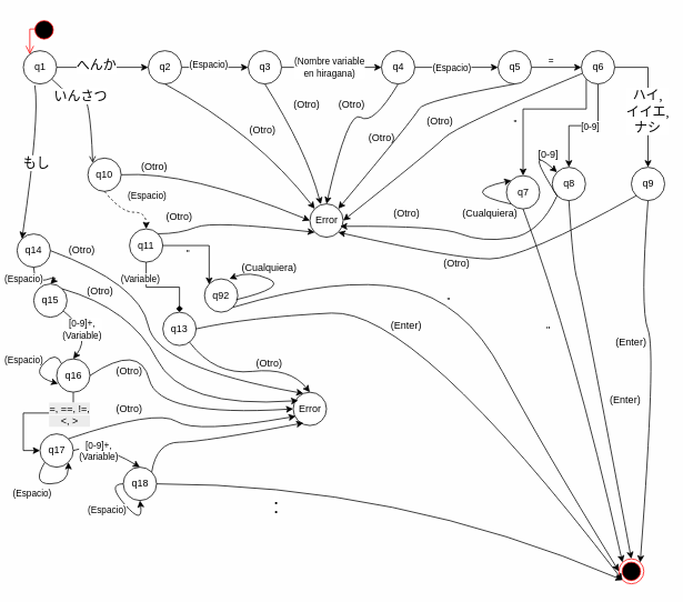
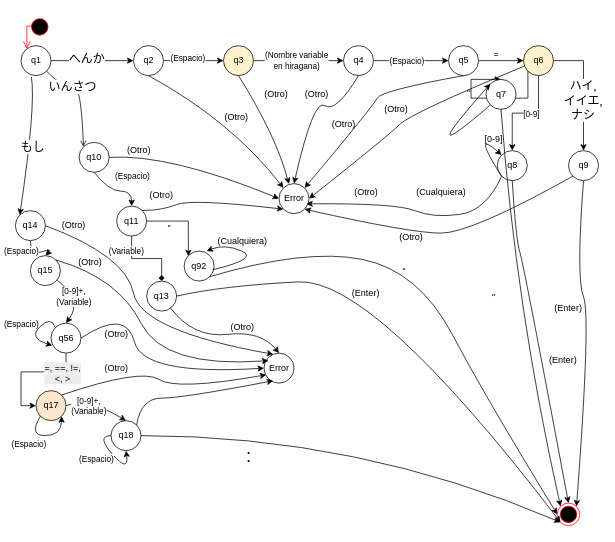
- <mxCell id="10" value="q3" style="ellipse;whiteSpace=wrap;html=1;aspect=fixed;" parent="1" vertex="1"><mxGeometry x="297.5" y="60" width="40" height="40" as="geometry" /></mxCell>
+ <mxCell id="10" value="q3" style="ellipse;whiteSpace=wrap;html=1;aspect=fixed;fillColor=#fff2cc;" parent="1" vertex="1"><mxGeometry x="297.5" y="60" width="40" height="40" as="geometry" /></mxCell>
- <mxCell id="23" value="q6" style="ellipse;whiteSpace=wrap;html=1;aspect=fixed;" parent="1" vertex="1"><mxGeometry x="697.5" y="60" width="40" height="40" as="geometry" /></mxCell>
+ <mxCell id="23" value="q6" style="ellipse;whiteSpace=wrap;html=1;aspect=fixed;fillColor=#fff2cc;" parent="1" vertex="1"><mxGeometry x="697.5" y="60" width="40" height="40" as="geometry" /></mxCell>
- <mxCell id="25" value="q7" style="ellipse;whiteSpace=wrap;html=1;aspect=fixed;" parent="1" vertex="1"><mxGeometry x="607.5" y="210" width="40" height="40" as="geometry" /></mxCell>
+ <mxCell id="25" value="q7" style="ellipse;whiteSpace=wrap;html=1;aspect=fixed;" parent="1" vertex="1"><mxGeometry x="647.5" y="105" width="40" height="40" as="geometry" /></mxCell>
- <mxCell id="61" value="" style="curved=1;endArrow=classic;html=1;rounded=0;entryX=0.5;entryY=0;entryDx=0;entryDy=0;exitX=0.5;exitY=1;exitDx=0;exitDy=0;dashed=1;" parent="1" source="55" target="60" edge="1"><mxGeometry width="50" height="50" relative="1" as="geometry"><mxPoint x="95" y="338.94" as="sourcePoint" /><mxPoint x="145" y="288.94" as="targetPoint" /><Array as="points"><mxPoint x="145" y="253.94" /><mxPoint x="175" y="253.94" /></Array></mxGeometry></mxCell>
+ <mxCell id="61" value="" style="curved=1;endArrow=classic;html=1;rounded=0;entryX=0.5;entryY=0;entryDx=0;entryDy=0;exitX=0.5;exitY=1;exitDx=0;exitDy=0;" parent="1" source="55" target="60" edge="1"><mxGeometry width="50" height="50" relative="1" as="geometry"><mxPoint x="95" y="338.94" as="sourcePoint" /><mxPoint x="145" y="288.94" as="targetPoint" /><Array as="points"><mxPoint x="145" y="253.94" /><mxPoint x="175" y="253.94" /></Array></mxGeometry></mxCell>
- <mxCell id="86" value="q16" style="ellipse;whiteSpace=wrap;html=1;aspect=fixed;" parent="1" vertex="1"><mxGeometry x="67.5" y="430" width="40" height="40" as="geometry" /></mxCell>
+ <mxCell id="86" value="q56" style="ellipse;whiteSpace=wrap;html=1;aspect=fixed;" parent="1" vertex="1"><mxGeometry x="67.5" y="430" width="40" height="40" as="geometry" /></mxCell>
- <mxCell id="89" value="q17" style="ellipse;whiteSpace=wrap;html=1;aspect=fixed;" parent="1" vertex="1"><mxGeometry x="47.5" y="520" width="40" height="40" as="geometry" /></mxCell>
+ <mxCell id="89" value="q17" style="ellipse;whiteSpace=wrap;html=1;aspect=fixed;fillColor=#ffe6cc;" parent="1" vertex="1"><mxGeometry x="47.5" y="520" width="40" height="40" as="geometry" /></mxCell>
